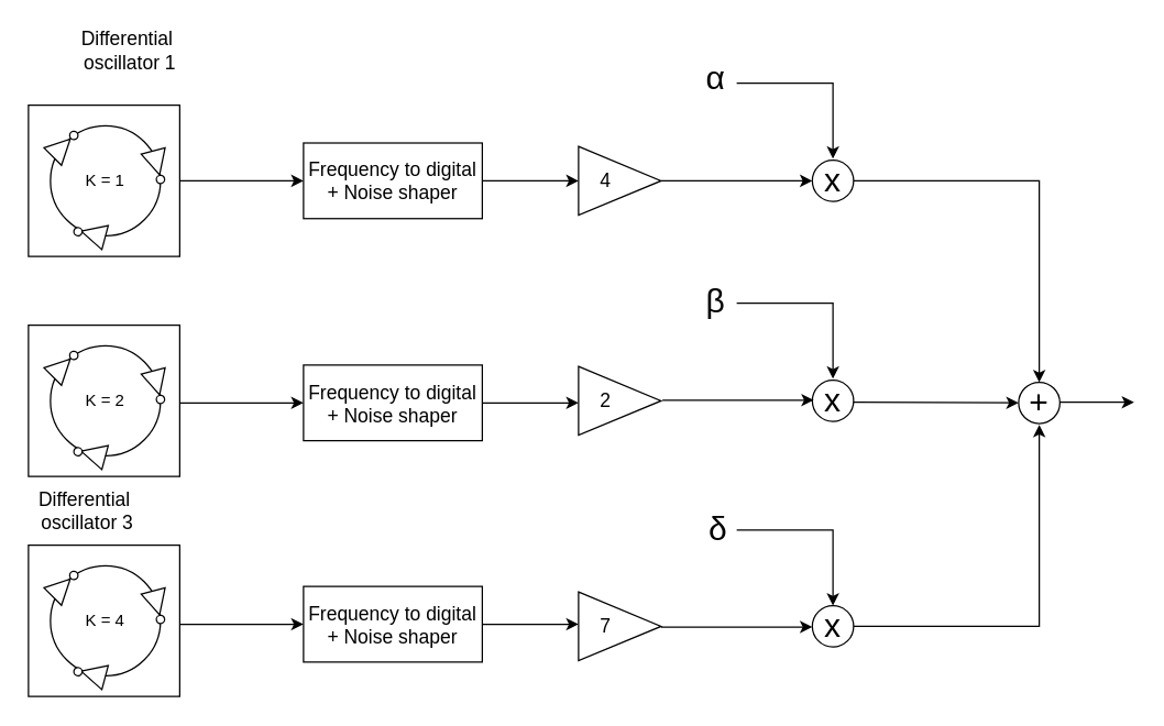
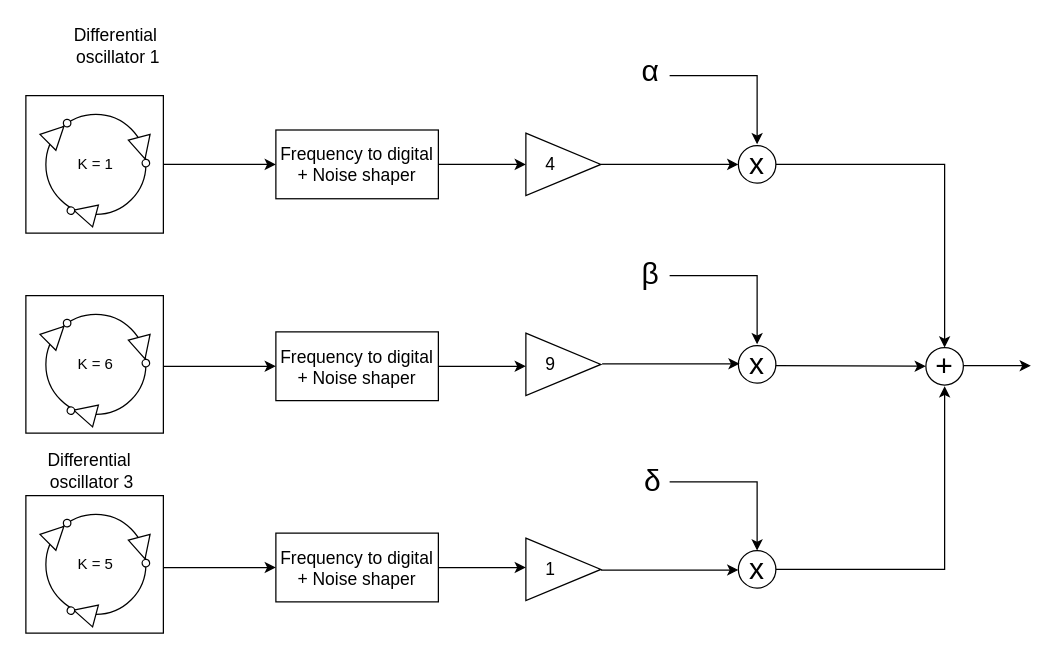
- <mxCell id="24" value="K = 2" style="text;html=1;align=center;verticalAlign=middle;whiteSpace=wrap;rounded=0;" parent="1" vertex="1"><mxGeometry x="46" y="276" width="60" height="30" as="geometry" /></mxCell>
+ <mxCell id="24" value="K = 6" style="text;html=1;align=center;verticalAlign=middle;whiteSpace=wrap;rounded=0;" parent="1" vertex="1"><mxGeometry x="46" y="276" width="60" height="30" as="geometry" /></mxCell>
- <mxCell id="43" value="&lt;font style=&quot;font-size: 14px;&quot;&gt;2&lt;/font&gt;" style="text;html=1;align=center;verticalAlign=middle;whiteSpace=wrap;rounded=0;" parent="1" vertex="1"><mxGeometry x="410" y="276" width="60" height="30" as="geometry" /></mxCell>
+ <mxCell id="43" value="&lt;font style=&quot;font-size: 14px;&quot;&gt;9&lt;/font&gt;" style="text;html=1;align=center;verticalAlign=middle;whiteSpace=wrap;rounded=0;" parent="1" vertex="1"><mxGeometry x="410" y="276" width="60" height="30" as="geometry" /></mxCell>
- <mxCell id="35" value="&lt;font style=&quot;font-size: 14px;&quot;&gt;Differential&amp;nbsp; oscillator 3&lt;/font&gt;" style="text;html=1;align=center;verticalAlign=middle;whiteSpace=wrap;rounded=0;" parent="1" vertex="1"><mxGeometry x="26" y="356" width="74" height="30" as="geometry" /></mxCell>
+ <mxCell id="35" value="&lt;font style=&quot;font-size: 14px;&quot;&gt;Differential&amp;nbsp; oscillator 3&lt;/font&gt;" style="text;html=1;align=center;verticalAlign=middle;whiteSpace=wrap;rounded=0;" parent="1" vertex="1"><mxGeometry x="36" y="361" width="74" height="30" as="geometry" /></mxCell>
- <mxCell id="36" value="K = 4" style="text;html=1;align=center;verticalAlign=middle;whiteSpace=wrap;rounded=0;" parent="1" vertex="1"><mxGeometry x="46" y="436" width="60" height="30" as="geometry" /></mxCell>
+ <mxCell id="36" value="K = 5" style="text;html=1;align=center;verticalAlign=middle;whiteSpace=wrap;rounded=0;" parent="1" vertex="1"><mxGeometry x="46" y="436" width="60" height="30" as="geometry" /></mxCell>
- <mxCell id="45" value="&lt;font style=&quot;font-size: 14px;&quot;&gt;7&lt;/font&gt;" style="text;html=1;align=center;verticalAlign=middle;whiteSpace=wrap;rounded=0;" parent="1" vertex="1"><mxGeometry x="410" y="440" width="60" height="30" as="geometry" /></mxCell>
+ <mxCell id="45" value="&lt;font style=&quot;font-size: 14px;&quot;&gt;1&lt;/font&gt;" style="text;html=1;align=center;verticalAlign=middle;whiteSpace=wrap;rounded=0;" parent="1" vertex="1"><mxGeometry x="410" y="440" width="60" height="30" as="geometry" /></mxCell>
